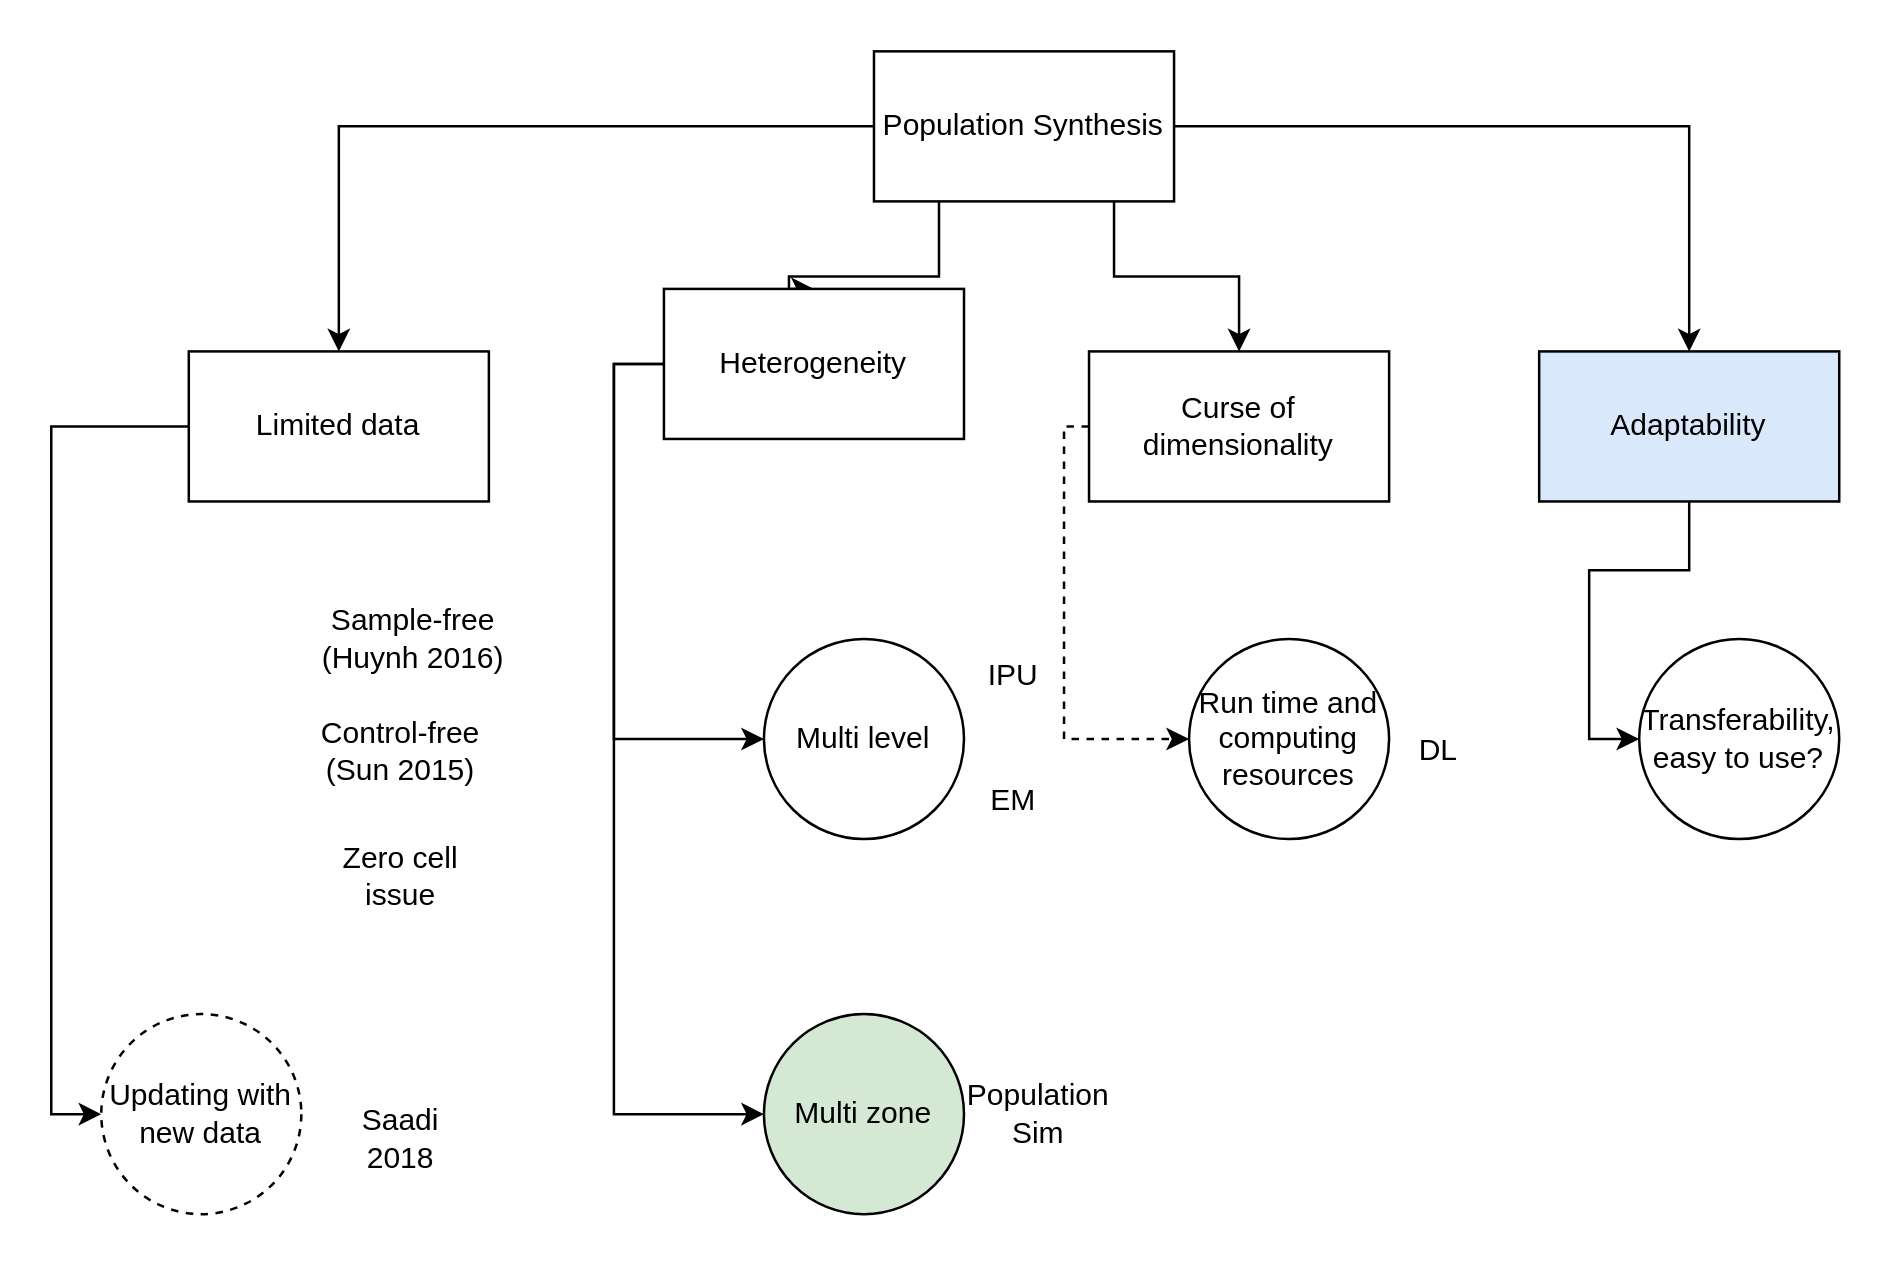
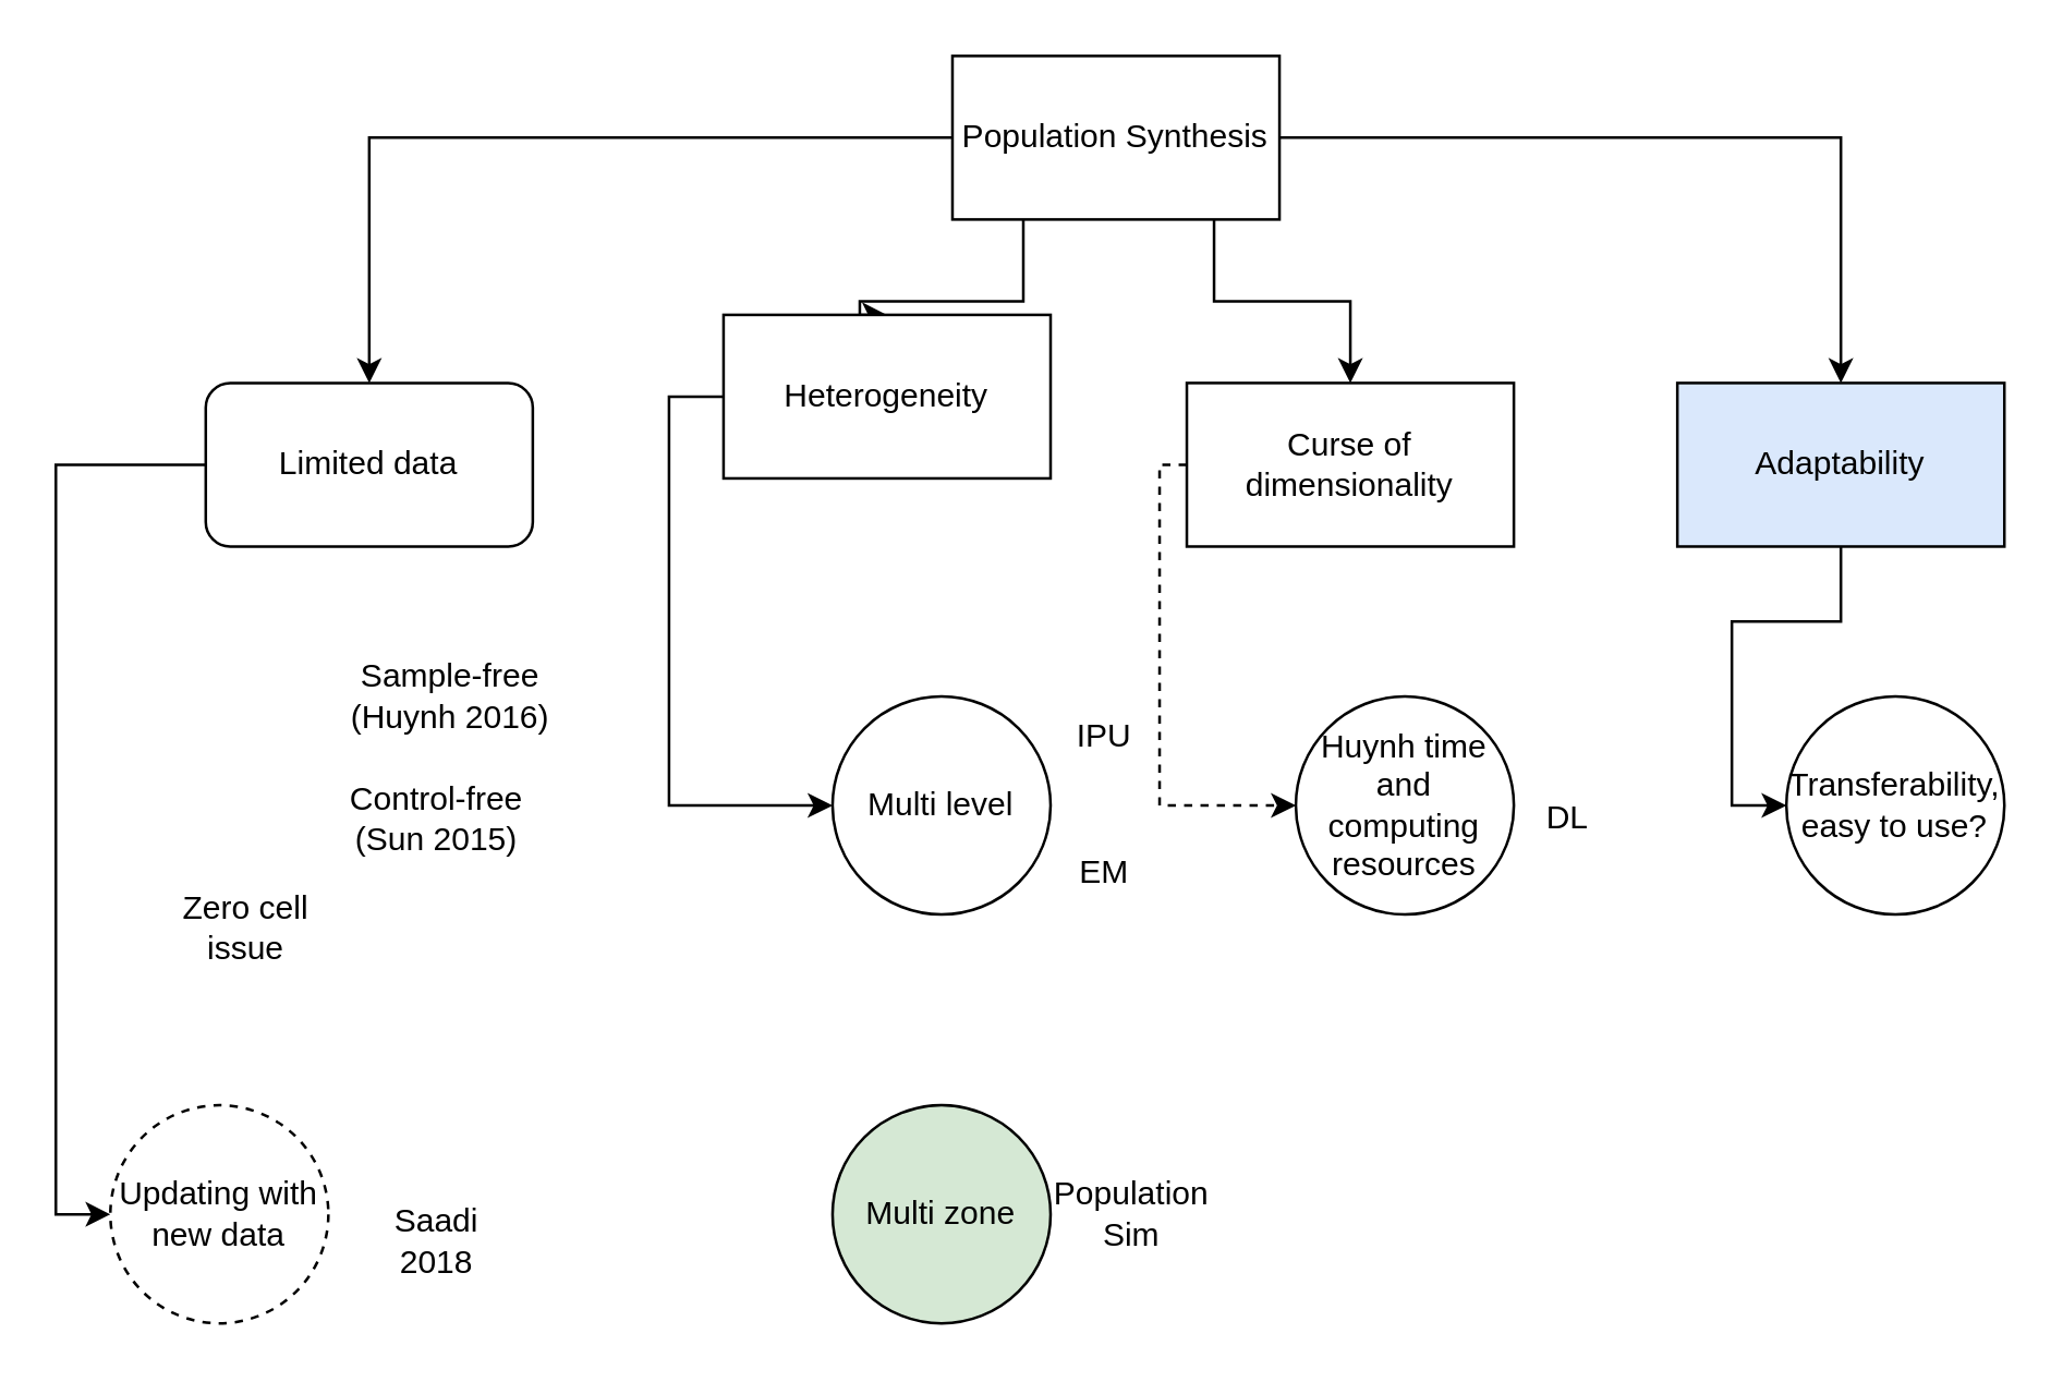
- <mxCell id="8" value="Limited data" style="rounded=0;whiteSpace=wrap;html=1;" vertex="1" parent="1"><mxGeometry x="75" y="140" width="120" height="60" as="geometry" /></mxCell>
+ <mxCell id="8" value="Limited data" style="whiteSpace=wrap;html=1;rounded=1;" vertex="1" parent="1"><mxGeometry x="75" y="140" width="120" height="60" as="geometry" /></mxCell>
- <mxCell id="26" value="Run time and computing resources" style="ellipse;whiteSpace=wrap;html=1;aspect=fixed;" vertex="1" parent="1"><mxGeometry x="475" y="255" width="80" height="80" as="geometry" /></mxCell>
+ <mxCell id="26" value="Huynh time and computing resources" style="ellipse;whiteSpace=wrap;html=1;aspect=fixed;" vertex="1" parent="1"><mxGeometry x="475" y="255" width="80" height="80" as="geometry" /></mxCell>
- <mxCell id="19" value="Zero cell issue" style="text;html=1;strokeColor=none;fillColor=none;align=center;verticalAlign=middle;whiteSpace=wrap;rounded=0;" vertex="1" parent="1"><mxGeometry x="130" y="335" width="60" height="30" as="geometry" /></mxCell>
+ <mxCell id="19" value="Zero cell issue" style="text;html=1;strokeColor=none;fillColor=none;align=center;verticalAlign=middle;whiteSpace=wrap;rounded=0;" vertex="1" parent="1"><mxGeometry x="60" y="325" width="60" height="30" as="geometry" /></mxCell>
- <mxCell id="10" style="edgeStyle=orthogonalEdgeStyle;rounded=0;orthogonalLoop=1;jettySize=auto;html=1;exitX=0;exitY=0.5;exitDx=0;exitDy=0;entryX=0;entryY=0.5;entryDx=0;entryDy=0;" edge="1" parent="1" source="11" target="24"><mxGeometry relative="1" as="geometry" /></mxCell>
